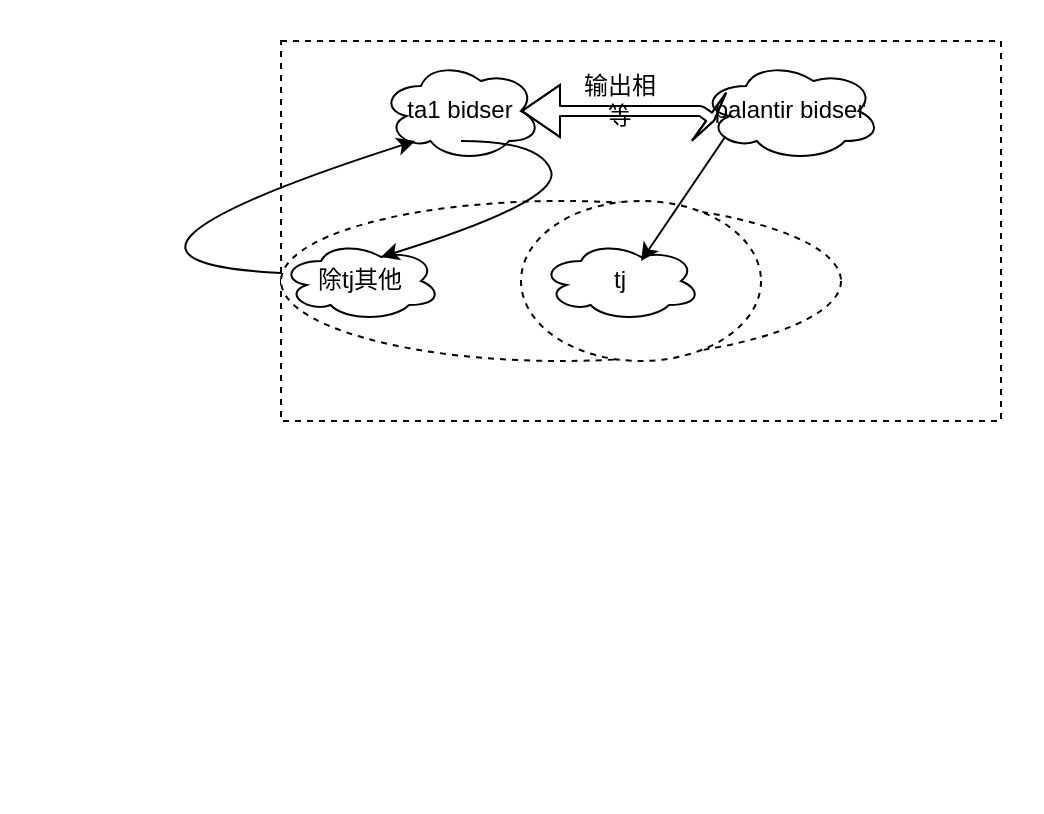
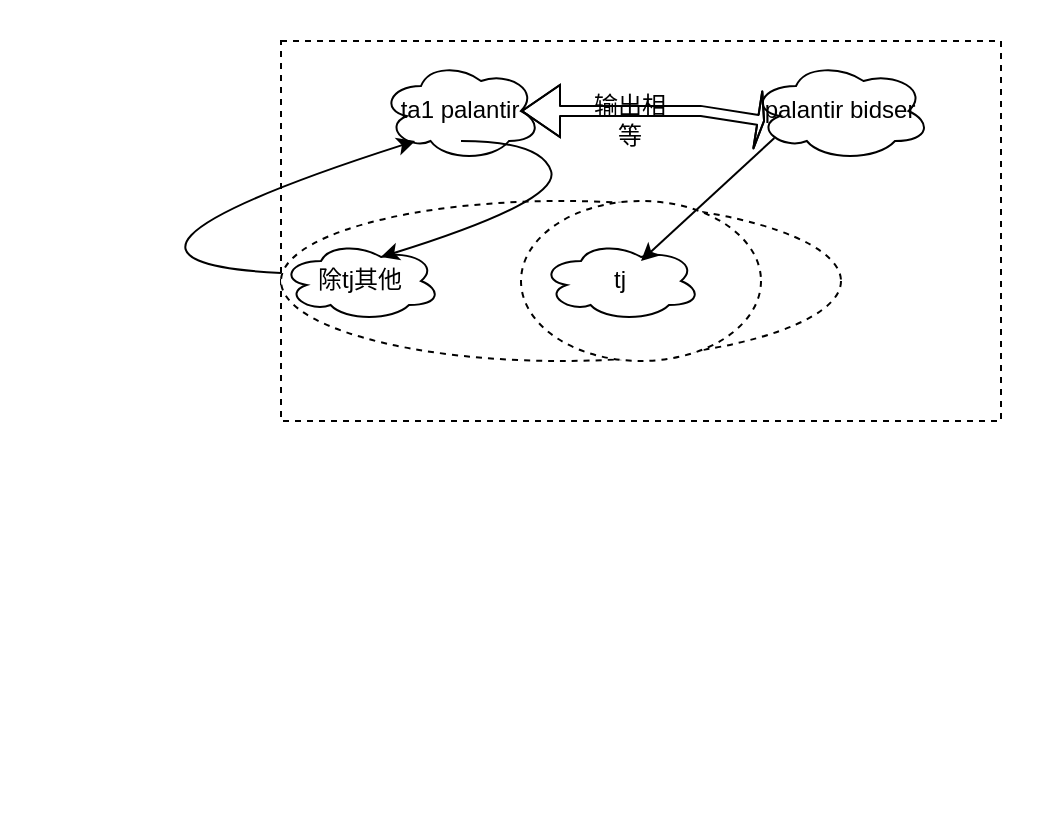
- <mxCell id="13" value="输出相等" style="text;html=1;strokeColor=none;fillColor=none;align=center;verticalAlign=middle;whiteSpace=wrap;rounded=0;shadow=0;dashed=1;" vertex="1" parent="1"><mxGeometry x="290" y="40" width="40" height="20" as="geometry" /></mxCell>
+ <mxCell id="13" value="输出相等" style="text;html=1;strokeColor=none;fillColor=none;align=center;verticalAlign=middle;whiteSpace=wrap;rounded=0;shadow=0;dashed=1;" vertex="1" parent="1"><mxGeometry x="295" y="50" width="40" height="20" as="geometry" /></mxCell>
- <mxCell id="5" value="ta1 bidser" style="ellipse;shape=cloud;whiteSpace=wrap;html=1;" vertex="1" parent="1"><mxGeometry x="190" y="30" width="80" height="50" as="geometry" /></mxCell>
+ <mxCell id="5" value="ta1 palantir" style="ellipse;shape=cloud;whiteSpace=wrap;html=1;" vertex="1" parent="1"><mxGeometry x="190" y="30" width="80" height="50" as="geometry" /></mxCell>
- <mxCell id="6" value="palantir bidser" style="ellipse;shape=cloud;whiteSpace=wrap;html=1;" vertex="1" parent="1"><mxGeometry x="350" y="30" width="90" height="50" as="geometry" /></mxCell>
+ <mxCell id="6" value="palantir bidser" style="ellipse;shape=cloud;whiteSpace=wrap;html=1;" vertex="1" parent="1"><mxGeometry x="375" y="30" width="90" height="50" as="geometry" /></mxCell>
